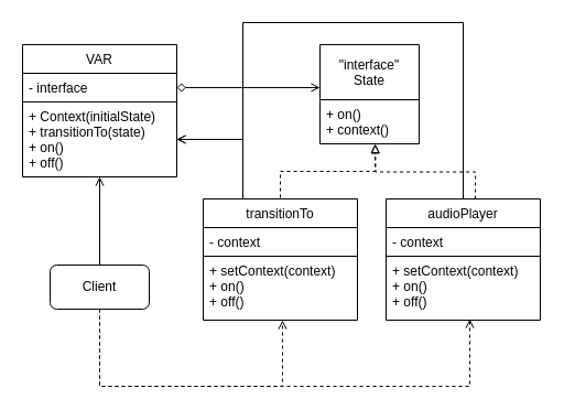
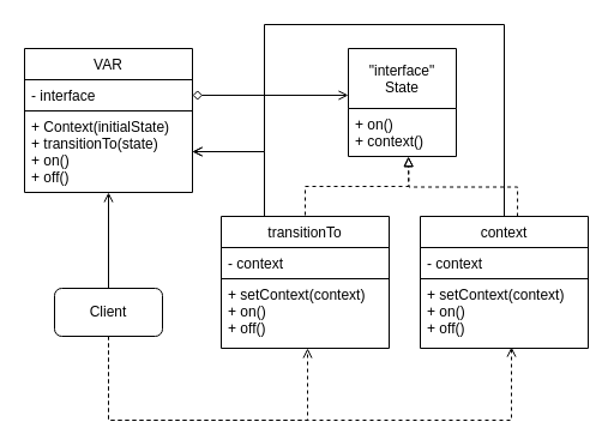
- <mxCell id="17" value="audioPlayer" style="swimlane;fontStyle=0;childLayout=stackLayout;horizontal=1;startSize=26;horizontalStack=0;resizeParent=1;resizeParentMax=0;resizeLast=0;collapsible=1;marginBottom=0;" vertex="1" parent="1"><mxGeometry x="350" y="180" width="140" height="110" as="geometry" /></mxCell>
+ <mxCell id="17" value="context" style="swimlane;fontStyle=0;childLayout=stackLayout;horizontal=1;startSize=26;horizontalStack=0;resizeParent=1;resizeParentMax=0;resizeLast=0;collapsible=1;marginBottom=0;" vertex="1" parent="1"><mxGeometry x="350" y="180" width="140" height="110" as="geometry" /></mxCell>
